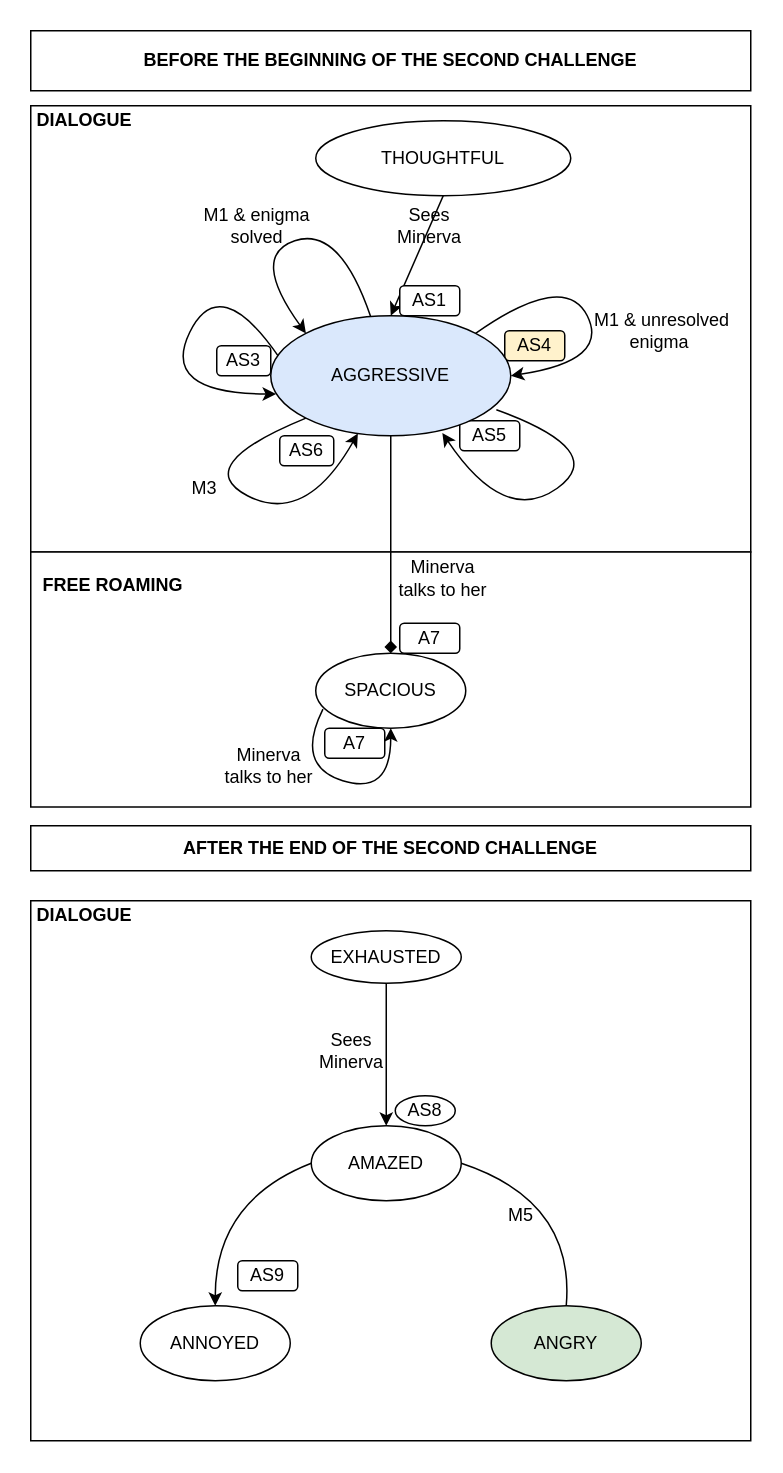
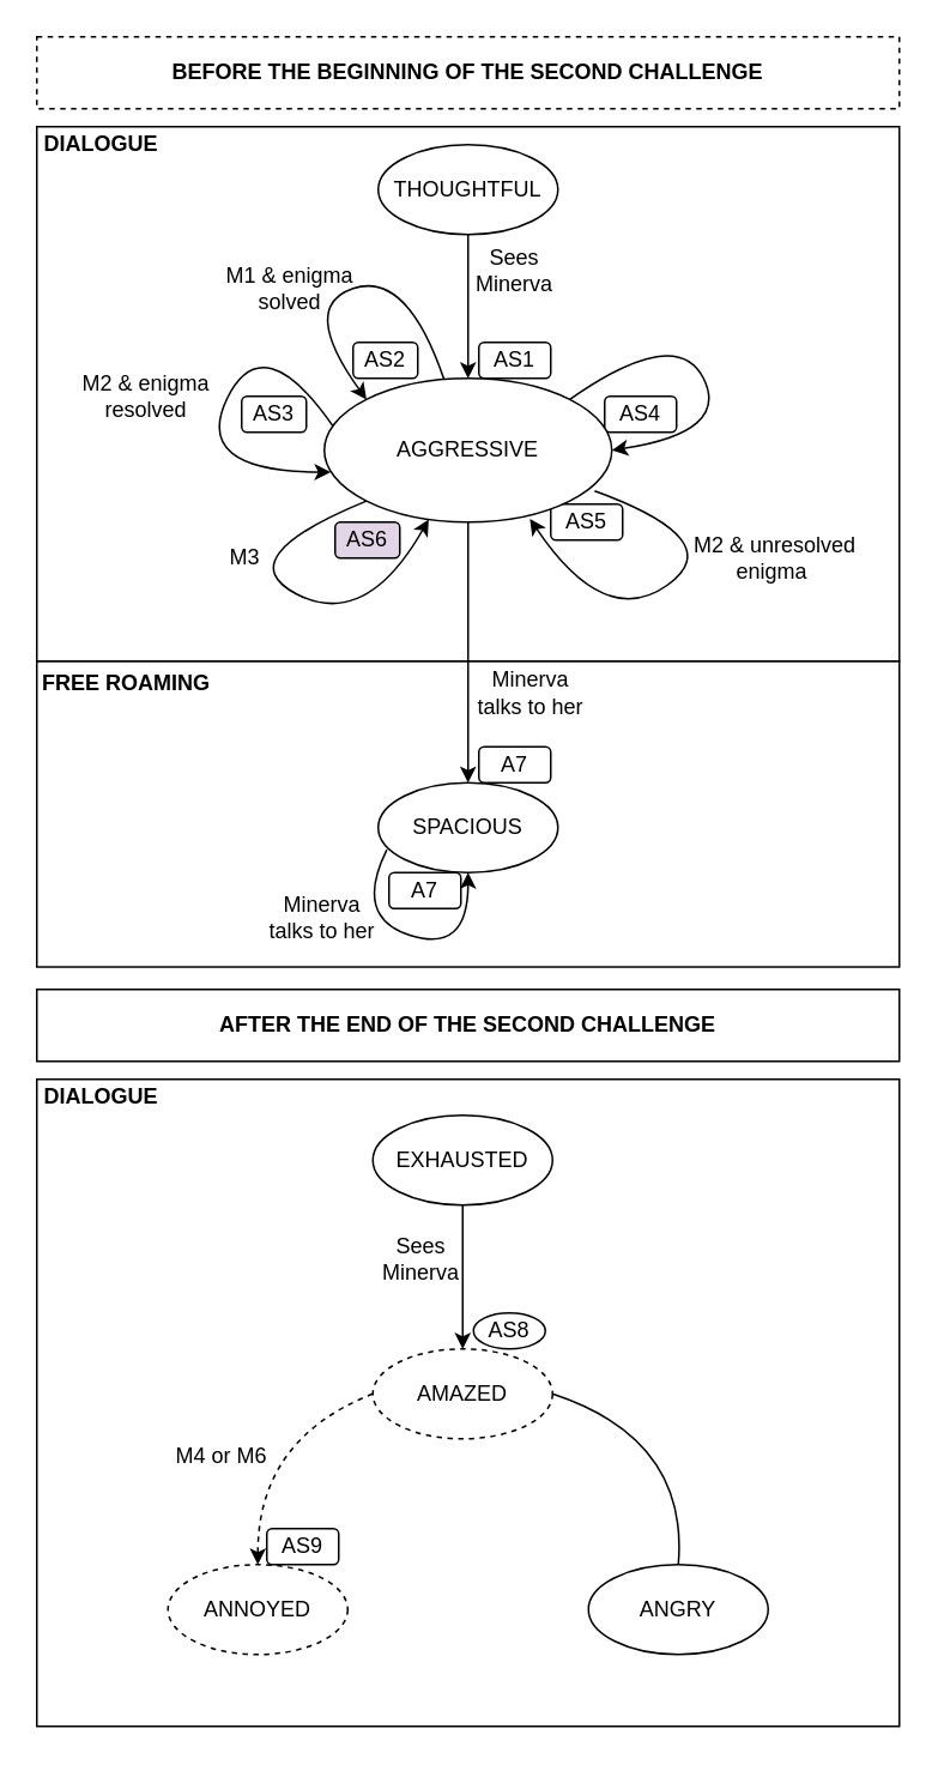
- <mxCell id="46" value="&lt;b&gt;BEFORE THE BEGINNING OF THE SECOND CHALLENGE&lt;/b&gt;" style="rounded=0;whiteSpace=wrap;html=1;" vertex="1" parent="1"><mxGeometry x="20" y="20" width="480" height="40" as="geometry" /></mxCell>
+ <mxCell id="46" value="&lt;b&gt;BEFORE THE BEGINNING OF THE SECOND CHALLENGE&lt;/b&gt;" style="rounded=0;whiteSpace=wrap;html=1;dashed=1;" vertex="1" parent="1"><mxGeometry x="20" y="20" width="480" height="40" as="geometry" /></mxCell>
- <mxCell id="5" value="THOUGHTFUL" style="ellipse;whiteSpace=wrap;html=1;" vertex="1" parent="1"><mxGeometry x="210" y="80" width="170" height="50" as="geometry" /></mxCell>
+ <mxCell id="5" value="THOUGHTFUL" style="ellipse;whiteSpace=wrap;html=1;" vertex="1" parent="1"><mxGeometry x="210" y="80" width="100" height="50" as="geometry" /></mxCell>
- <mxCell id="16" value="M1 &amp;amp; enigma solved" style="text;html=1;strokeColor=none;fillColor=none;align=center;verticalAlign=middle;whiteSpace=wrap;rounded=0;" vertex="1" parent="1"><mxGeometry x="126" y="140" width="90" height="20" as="geometry" /></mxCell>
+ <mxCell id="16" value="M1 &amp;amp; enigma solved" style="text;html=1;strokeColor=none;fillColor=none;align=center;verticalAlign=middle;whiteSpace=wrap;rounded=0;" vertex="1" parent="1"><mxGeometry x="116" y="150" width="90" height="20" as="geometry" /></mxCell>
+ <mxCell id="15" value="AS2" style="rounded=1;whiteSpace=wrap;html=1;" vertex="1" parent="1"><mxGeometry x="196" y="190" width="36" height="20" as="geometry" /></mxCell>
+ <mxCell id="17" value="M2 &amp;amp; enigma resolved" style="text;html=1;strokeColor=none;fillColor=none;align=center;verticalAlign=middle;whiteSpace=wrap;rounded=0;" vertex="1" parent="1"><mxGeometry x="36" y="210" width="90" height="20" as="geometry" /></mxCell>
- <mxCell id="19" value="M1 &amp;amp; unresolved enigma&amp;nbsp;" style="text;html=1;strokeColor=none;fillColor=none;align=center;verticalAlign=middle;whiteSpace=wrap;rounded=0;" vertex="1" parent="1"><mxGeometry x="386" y="210" width="110" height="20" as="geometry" /></mxCell>
- <mxCell id="20" value="AS4" style="rounded=1;whiteSpace=wrap;html=1;fillColor=#fff2cc;" vertex="1" parent="1"><mxGeometry x="336" y="220" width="40" height="20" as="geometry" /></mxCell>
+ <mxCell id="20" value="AS4" style="rounded=1;whiteSpace=wrap;html=1;" vertex="1" parent="1"><mxGeometry x="336" y="220" width="40" height="20" as="geometry" /></mxCell>
- <mxCell id="18" value="AS3" style="rounded=1;whiteSpace=wrap;html=1;" vertex="1" parent="1"><mxGeometry x="144" y="230" width="36" height="20" as="geometry" /></mxCell>
+ <mxCell id="18" value="AS3" style="rounded=1;whiteSpace=wrap;html=1;" vertex="1" parent="1"><mxGeometry x="134" y="220" width="36" height="20" as="geometry" /></mxCell>
- <mxCell id="33" value="AGGRESSIVE" style="ellipse;whiteSpace=wrap;html=1;fillColor=#dae8fc;" vertex="1" parent="1"><mxGeometry x="180" y="210" width="160" height="80" as="geometry" /></mxCell>
+ <mxCell id="33" value="AGGRESSIVE" style="ellipse;whiteSpace=wrap;html=1;" vertex="1" parent="1"><mxGeometry x="180" y="210" width="160" height="80" as="geometry" /></mxCell>
- <mxCell id="14" value="AS6" style="rounded=1;whiteSpace=wrap;html=1;" vertex="1" parent="1"><mxGeometry x="186" y="290" width="36" height="20" as="geometry" /></mxCell>
+ <mxCell id="14" value="AS6" style="rounded=1;whiteSpace=wrap;html=1;fillColor=#e1d5e7;" vertex="1" parent="1"><mxGeometry x="186" y="290" width="36" height="20" as="geometry" /></mxCell>
+ <mxCell id="22" value="M2 &amp;amp; unresolved enigma&amp;nbsp;" style="text;html=1;strokeColor=none;fillColor=none;align=center;verticalAlign=middle;whiteSpace=wrap;rounded=0;" vertex="1" parent="1"><mxGeometry x="376" y="300" width="110" height="20" as="geometry" /></mxCell>
- <mxCell id="13" value="M3" style="text;html=1;strokeColor=none;fillColor=none;align=center;verticalAlign=middle;whiteSpace=wrap;rounded=0;" vertex="1" parent="1"><mxGeometry x="116" y="315" width="40" height="20" as="geometry" /></mxCell>
+ <mxCell id="13" value="M3" style="text;html=1;strokeColor=none;fillColor=none;align=center;verticalAlign=middle;whiteSpace=wrap;rounded=0;" vertex="1" parent="1"><mxGeometry x="116" y="300" width="40" height="20" as="geometry" /></mxCell>
- <mxCell id="31" value="FREE ROAMING" style="text;html=1;strokeColor=none;fillColor=none;align=center;verticalAlign=middle;whiteSpace=wrap;rounded=0;fontStyle=1" vertex="1" parent="1"><mxGeometry x="25" y="380" width="100" height="20" as="geometry" /></mxCell>
+ <mxCell id="31" value="FREE ROAMING" style="text;html=1;strokeColor=none;fillColor=none;align=center;verticalAlign=middle;whiteSpace=wrap;rounded=0;fontStyle=1" vertex="1" parent="1"><mxGeometry x="20" y="370" width="100" height="20" as="geometry" /></mxCell>
- <mxCell id="23" value="" style="endArrow=diamond;html=1;exitX=0.5;exitY=1;exitDx=0;exitDy=0;entryX=0.5;entryY=0;entryDx=0;entryDy=0;" edge="1" parent="1" source="33" target="24"><mxGeometry width="50" height="50" relative="1" as="geometry"><mxPoint x="236" y="280" as="sourcePoint" /><mxPoint x="286" y="230" as="targetPoint" /></mxGeometry></mxCell>
+ <mxCell id="23" value="" style="endArrow=classic;html=1;exitX=0.5;exitY=1;exitDx=0;exitDy=0;entryX=0.5;entryY=0;entryDx=0;entryDy=0;" edge="1" parent="1" source="33" target="24"><mxGeometry width="50" height="50" relative="1" as="geometry"><mxPoint x="236" y="280" as="sourcePoint" /><mxPoint x="286" y="230" as="targetPoint" /></mxGeometry></mxCell>
- <mxCell id="47" value="&lt;b&gt;AFTER THE END OF THE SECOND CHALLENGE&lt;/b&gt;" style="rounded=0;whiteSpace=wrap;html=1;" vertex="1" parent="1"><mxGeometry x="20" y="550" width="480" height="30" as="geometry" /></mxCell>
+ <mxCell id="47" value="&lt;b&gt;AFTER THE END OF THE SECOND CHALLENGE&lt;/b&gt;" style="rounded=0;whiteSpace=wrap;html=1;" vertex="1" parent="1"><mxGeometry x="20" y="550" width="480" height="40" as="geometry" /></mxCell>
- <mxCell id="34" value="EXHAUSTED" style="ellipse;whiteSpace=wrap;html=1;" vertex="1" parent="1"><mxGeometry x="207" y="620" width="100" height="35" as="geometry" /></mxCell>
+ <mxCell id="34" value="EXHAUSTED" style="ellipse;whiteSpace=wrap;html=1;" vertex="1" parent="1"><mxGeometry x="207" y="620" width="100" height="50" as="geometry" /></mxCell>
- <mxCell id="35" value="AMAZED" style="ellipse;whiteSpace=wrap;html=1;" vertex="1" parent="1"><mxGeometry x="207" y="750" width="100" height="50" as="geometry" /></mxCell>
+ <mxCell id="35" value="AMAZED" style="ellipse;whiteSpace=wrap;html=1;dashed=1;" vertex="1" parent="1"><mxGeometry x="207" y="750" width="100" height="50" as="geometry" /></mxCell>
- <mxCell id="41" value="" style="curved=1;endArrow=classic;html=1;exitX=0;exitY=0.5;exitDx=0;exitDy=0;entryX=0.5;entryY=0;entryDx=0;entryDy=0;" edge="1" parent="1" source="35" target="39"><mxGeometry width="50" height="50" relative="1" as="geometry"><mxPoint x="243" y="830" as="sourcePoint" /><mxPoint x="293" y="780" as="targetPoint" /><Array as="points"><mxPoint x="143" y="800" /></Array></mxGeometry></mxCell>
+ <mxCell id="41" value="" style="curved=1;endArrow=classic;html=1;exitX=0;exitY=0.5;exitDx=0;exitDy=0;entryX=0.5;entryY=0;entryDx=0;entryDy=0;dashed=1;" edge="1" parent="1" source="35" target="39"><mxGeometry width="50" height="50" relative="1" as="geometry"><mxPoint x="243" y="830" as="sourcePoint" /><mxPoint x="293" y="780" as="targetPoint" /><Array as="points"><mxPoint x="143" y="800" /></Array></mxGeometry></mxCell>
+ <mxCell id="43" value="M4 or M6" style="text;html=1;strokeColor=none;fillColor=none;align=center;verticalAlign=middle;whiteSpace=wrap;rounded=0;" vertex="1" parent="1"><mxGeometry x="93" y="800" width="60" height="20" as="geometry" /></mxCell>
- <mxCell id="44" value="M5" style="text;html=1;strokeColor=none;fillColor=none;align=center;verticalAlign=middle;whiteSpace=wrap;rounded=0;" vertex="1" parent="1"><mxGeometry x="327" y="800" width="40" height="20" as="geometry" /></mxCell>
- <mxCell id="45" value="AS9" style="rounded=1;whiteSpace=wrap;html=1;" vertex="1" parent="1"><mxGeometry x="158" y="840" width="40" height="20" as="geometry" /></mxCell>
+ <mxCell id="45" value="AS9" style="rounded=1;whiteSpace=wrap;html=1;" vertex="1" parent="1"><mxGeometry x="148" y="850" width="40" height="20" as="geometry" /></mxCell>
- <mxCell id="39" value="ANNOYED" style="ellipse;whiteSpace=wrap;html=1;" vertex="1" parent="1"><mxGeometry x="93" y="870" width="100" height="50" as="geometry" /></mxCell>
+ <mxCell id="39" value="ANNOYED" style="ellipse;whiteSpace=wrap;html=1;dashed=1;" vertex="1" parent="1"><mxGeometry x="93" y="870" width="100" height="50" as="geometry" /></mxCell>
- <mxCell id="40" value="ANGRY" style="ellipse;whiteSpace=wrap;html=1;fillColor=#d5e8d4;" vertex="1" parent="1"><mxGeometry x="327" y="870" width="100" height="50" as="geometry" /></mxCell>
+ <mxCell id="40" value="ANGRY" style="ellipse;whiteSpace=wrap;html=1;" vertex="1" parent="1"><mxGeometry x="327" y="870" width="100" height="50" as="geometry" /></mxCell>
